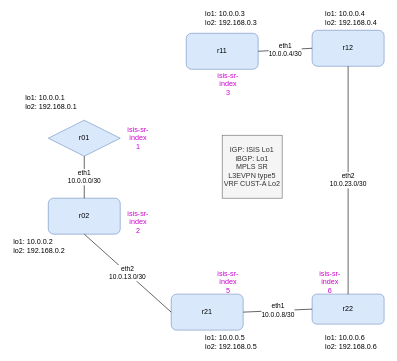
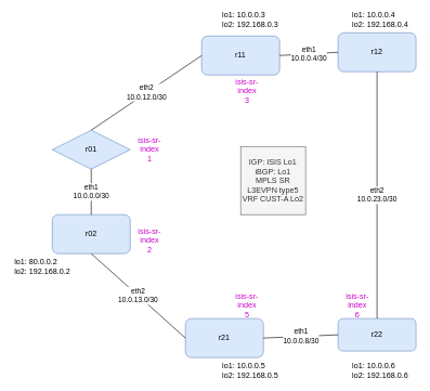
+ <mxCell id="11" value="eth2&lt;br&gt;10.0.12.0/30" style="endArrow=none;html=1;entryX=0;entryY=0.5;entryDx=0;entryDy=0;exitX=0.5;exitY=0;exitDx=0;exitDy=0;" edge="1" parent="1" source="2" target="4"><mxGeometry width="50" height="50" relative="1" as="geometry"><mxPoint x="230" y="300" as="sourcePoint" /><mxPoint x="280" y="250" as="targetPoint" /></mxGeometry></mxCell>
- <mxCell id="20" value="lo1: 10.0.0.1&lt;br&gt;lo2: 192.168.0.1" style="text;html=1;strokeColor=none;fillColor=none;align=left;verticalAlign=middle;whiteSpace=wrap;rounded=0;" vertex="1" parent="1"><mxGeometry x="40" y="160" width="90" height="20" as="geometry" /></mxCell>
- <mxCell id="21" value="lo1: 10.0.0.2&lt;br&gt;lo2: 192.168.0.2" style="text;html=1;strokeColor=none;fillColor=none;align=left;verticalAlign=middle;whiteSpace=wrap;rounded=0;" vertex="1" parent="1"><mxGeometry x="20" y="400" width="90" height="20" as="geometry" /></mxCell>
+ <mxCell id="21" value="lo1: 80.0.0.2&lt;br&gt;lo2: 192.168.0.2" style="text;html=1;strokeColor=none;fillColor=none;align=left;verticalAlign=middle;whiteSpace=wrap;rounded=0;" vertex="1" parent="1"><mxGeometry x="20" y="400" width="90" height="20" as="geometry" /></mxCell>
